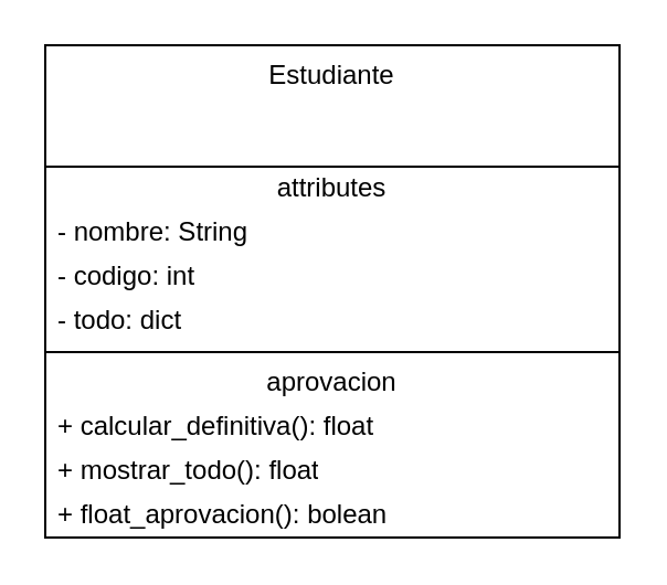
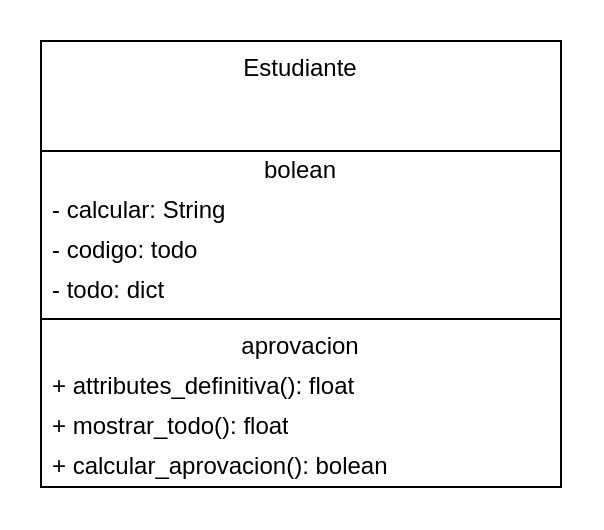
- <mxCell id="3" value="attributes" style="text;html=1;strokeColor=none;fillColor=none;align=center;verticalAlign=middle;spacingLeft=4;spacingRight=4;overflow=hidden;rotatable=0;points=[[0,0.5],[1,0.5]];portConstraint=eastwest;whiteSpace=wrap;" vertex="1" parent="2"><mxGeometry y="55" width="260" height="20" as="geometry" /></mxCell>
+ <mxCell id="3" value="bolean" style="text;html=1;strokeColor=none;fillColor=none;align=center;verticalAlign=middle;spacingLeft=4;spacingRight=4;overflow=hidden;rotatable=0;points=[[0,0.5],[1,0.5]];portConstraint=eastwest;whiteSpace=wrap;" vertex="1" parent="2"><mxGeometry y="55" width="260" height="20" as="geometry" /></mxCell>
- <mxCell id="4" value="- nombre: String" style="text;html=1;strokeColor=none;fillColor=none;align=left;verticalAlign=middle;spacingLeft=4;spacingRight=4;overflow=hidden;rotatable=0;points=[[0,0.5],[1,0.5]];portConstraint=eastwest;whiteSpace=wrap;" vertex="1" parent="2"><mxGeometry y="75" width="260" height="20" as="geometry" /></mxCell>
+ <mxCell id="4" value="- calcular: String" style="text;html=1;strokeColor=none;fillColor=none;align=left;verticalAlign=middle;spacingLeft=4;spacingRight=4;overflow=hidden;rotatable=0;points=[[0,0.5],[1,0.5]];portConstraint=eastwest;whiteSpace=wrap;" vertex="1" parent="2"><mxGeometry y="75" width="260" height="20" as="geometry" /></mxCell>
- <mxCell id="5" value="- codigo: int" style="text;html=1;strokeColor=none;fillColor=none;align=left;verticalAlign=middle;spacingLeft=4;spacingRight=4;overflow=hidden;rotatable=0;points=[[0,0.5],[1,0.5]];portConstraint=eastwest;whiteSpace=wrap;" vertex="1" parent="2"><mxGeometry y="95" width="260" height="20" as="geometry" /></mxCell>
+ <mxCell id="5" value="- codigo: todo" style="text;html=1;strokeColor=none;fillColor=none;align=left;verticalAlign=middle;spacingLeft=4;spacingRight=4;overflow=hidden;rotatable=0;points=[[0,0.5],[1,0.5]];portConstraint=eastwest;whiteSpace=wrap;" vertex="1" parent="2"><mxGeometry y="95" width="260" height="20" as="geometry" /></mxCell>
- <mxCell id="9" value="+ calcular_definitiva(): float" style="text;html=1;strokeColor=none;fillColor=none;align=left;verticalAlign=middle;spacingLeft=4;spacingRight=4;overflow=hidden;rotatable=0;points=[[0,0.5],[1,0.5]];portConstraint=eastwest;whiteSpace=wrap;" vertex="1" parent="2"><mxGeometry y="163" width="260" height="20" as="geometry" /></mxCell>
+ <mxCell id="9" value="+ attributes_definitiva(): float" style="text;html=1;strokeColor=none;fillColor=none;align=left;verticalAlign=middle;spacingLeft=4;spacingRight=4;overflow=hidden;rotatable=0;points=[[0,0.5],[1,0.5]];portConstraint=eastwest;whiteSpace=wrap;" vertex="1" parent="2"><mxGeometry y="163" width="260" height="20" as="geometry" /></mxCell>
- <mxCell id="11" value="+ float_aprovacion(): bolean" style="text;html=1;strokeColor=none;fillColor=none;align=left;verticalAlign=middle;spacingLeft=4;spacingRight=4;overflow=hidden;rotatable=0;points=[[0,0.5],[1,0.5]];portConstraint=eastwest;whiteSpace=wrap;" vertex="1" parent="2"><mxGeometry y="203" width="260" height="20" as="geometry" /></mxCell>
+ <mxCell id="11" value="+ calcular_aprovacion(): bolean" style="text;html=1;strokeColor=none;fillColor=none;align=left;verticalAlign=middle;spacingLeft=4;spacingRight=4;overflow=hidden;rotatable=0;points=[[0,0.5],[1,0.5]];portConstraint=eastwest;whiteSpace=wrap;" vertex="1" parent="2"><mxGeometry y="203" width="260" height="20" as="geometry" /></mxCell>
